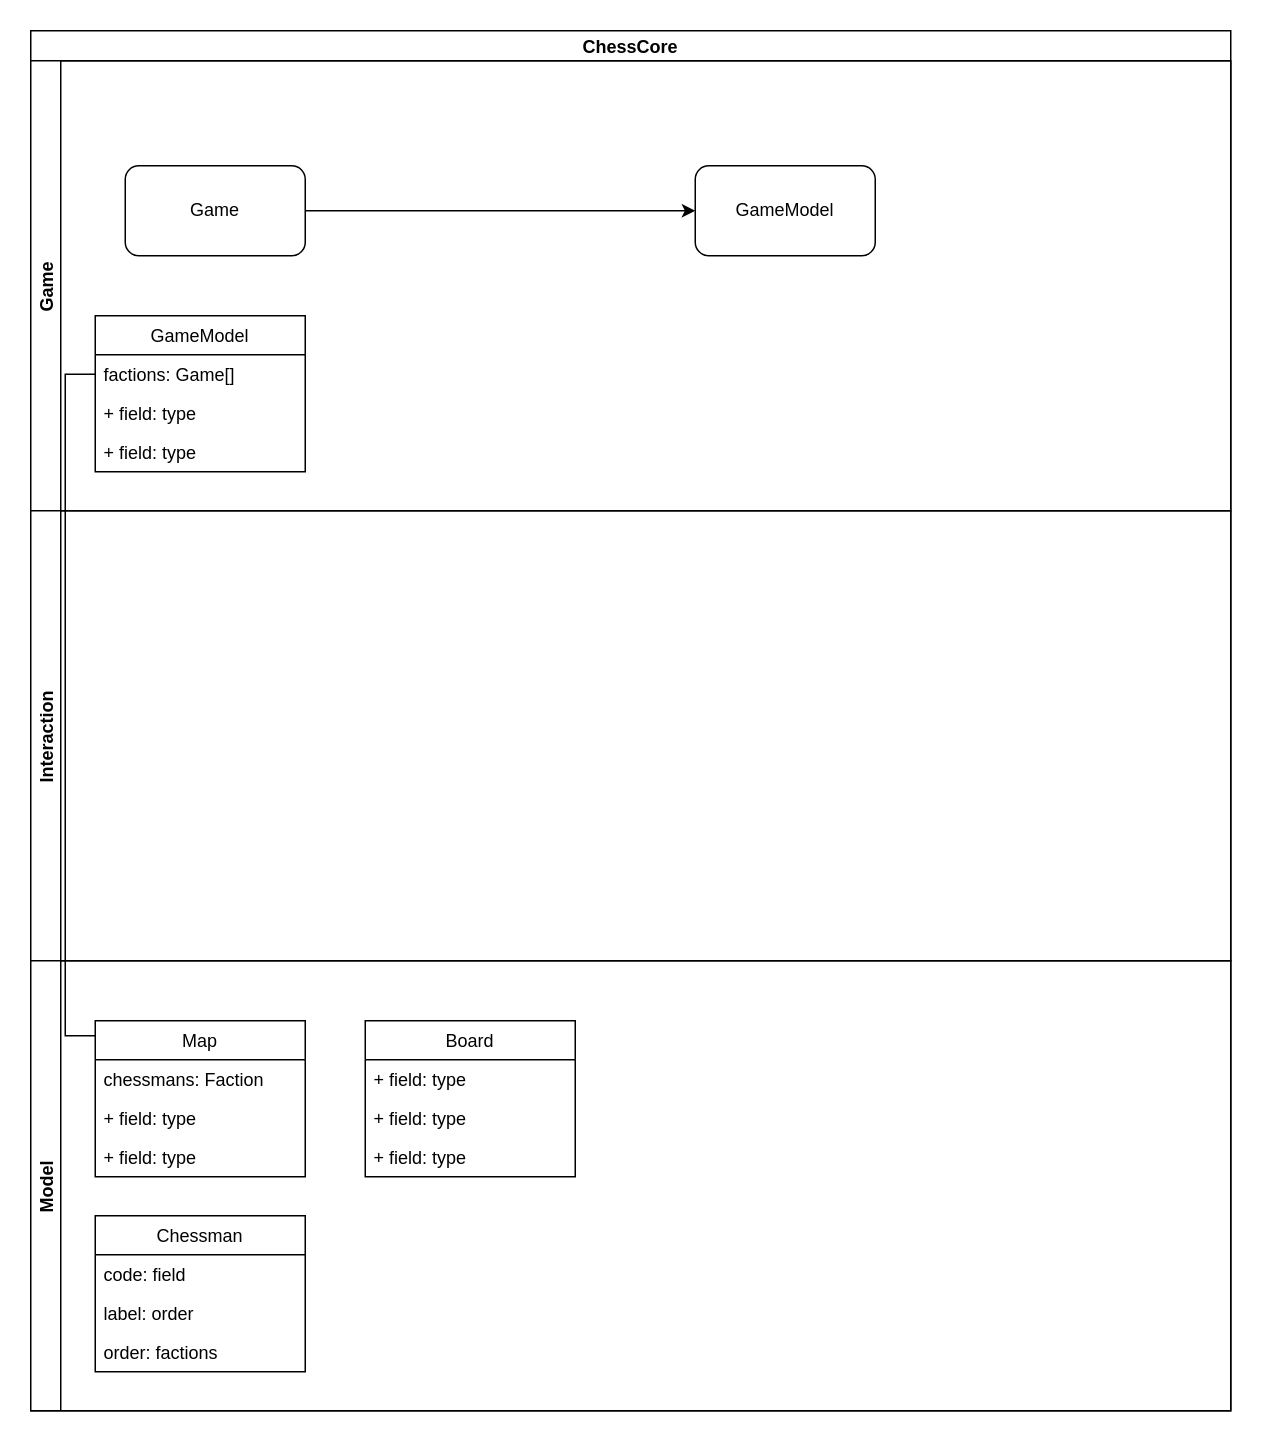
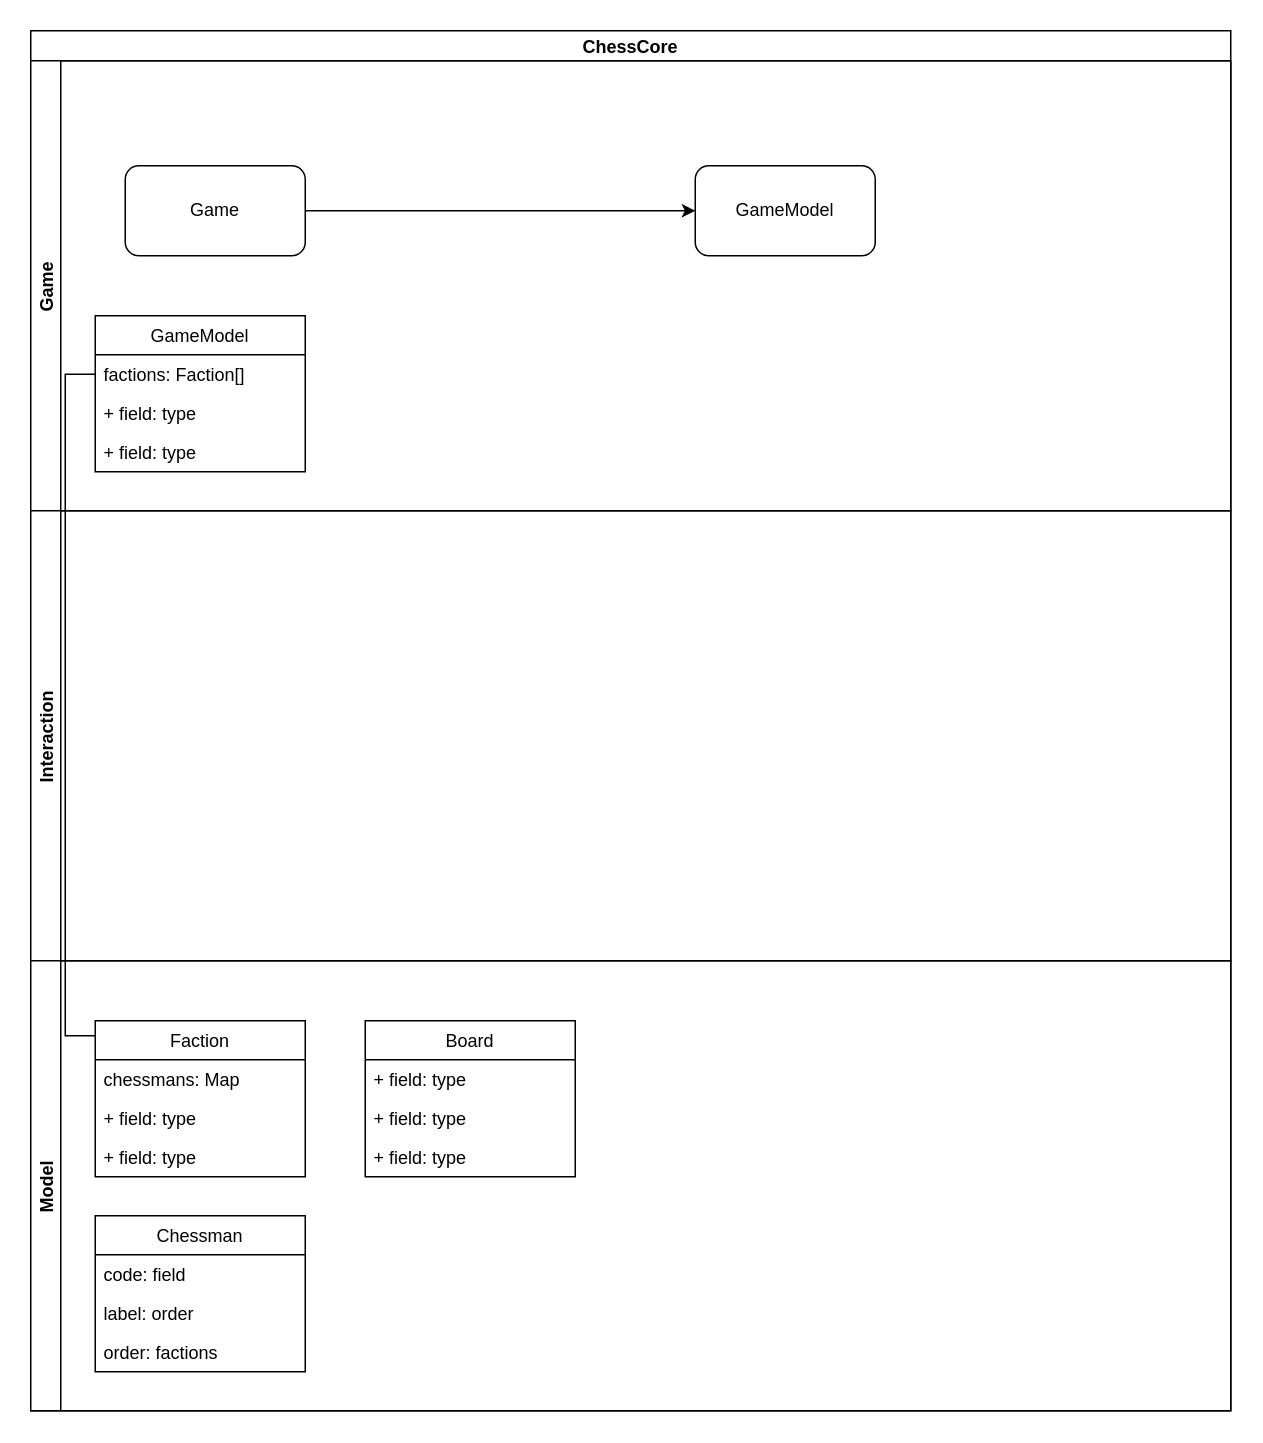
- <mxCell id="8" value="factions: Game[]" style="text;strokeColor=none;fillColor=none;align=left;verticalAlign=top;spacingLeft=4;spacingRight=4;overflow=hidden;rotatable=0;points=[[0,0.5],[1,0.5]];portConstraint=eastwest;" vertex="1" parent="7"><mxGeometry y="26" width="140" height="26" as="geometry" /></mxCell>
+ <mxCell id="8" value="factions: Faction[]" style="text;strokeColor=none;fillColor=none;align=left;verticalAlign=top;spacingLeft=4;spacingRight=4;overflow=hidden;rotatable=0;points=[[0,0.5],[1,0.5]];portConstraint=eastwest;" vertex="1" parent="7"><mxGeometry y="26" width="140" height="26" as="geometry" /></mxCell>
- <mxCell id="14" value="Map" style="swimlane;fontStyle=0;childLayout=stackLayout;horizontal=1;startSize=26;fillColor=none;horizontalStack=0;resizeParent=1;resizeParentMax=0;resizeLast=0;collapsible=1;marginBottom=0;" vertex="1" parent="13"><mxGeometry x="43" y="40" width="140" height="104" as="geometry" /></mxCell>
+ <mxCell id="14" value="Faction" style="swimlane;fontStyle=0;childLayout=stackLayout;horizontal=1;startSize=26;fillColor=none;horizontalStack=0;resizeParent=1;resizeParentMax=0;resizeLast=0;collapsible=1;marginBottom=0;" vertex="1" parent="13"><mxGeometry x="43" y="40" width="140" height="104" as="geometry" /></mxCell>
- <mxCell id="15" value="chessmans: Faction" style="text;strokeColor=none;fillColor=none;align=left;verticalAlign=top;spacingLeft=4;spacingRight=4;overflow=hidden;rotatable=0;points=[[0,0.5],[1,0.5]];portConstraint=eastwest;" vertex="1" parent="14"><mxGeometry y="26" width="140" height="26" as="geometry" /></mxCell>
+ <mxCell id="15" value="chessmans: Map" style="text;strokeColor=none;fillColor=none;align=left;verticalAlign=top;spacingLeft=4;spacingRight=4;overflow=hidden;rotatable=0;points=[[0,0.5],[1,0.5]];portConstraint=eastwest;" vertex="1" parent="14"><mxGeometry y="26" width="140" height="26" as="geometry" /></mxCell>
